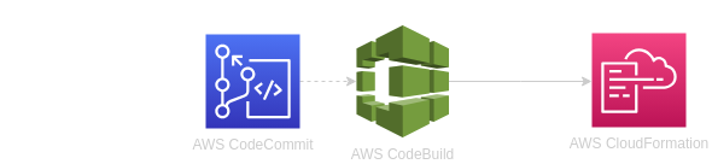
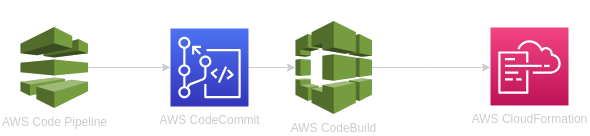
+ <mxCell id="5" value="AWS Code Pipeline" style="outlineConnect=0;dashed=0;verticalLabelPosition=bottom;verticalAlign=top;align=center;html=1;shape=mxgraph.aws3.codepipeline;fillColor=#759C3E;gradientColor=none;fontColor=#CCCCCC;" parent="1" vertex="1"><mxGeometry x="20" y="26.5" width="67.5" height="81" as="geometry" /></mxCell>
+ <mxCell id="4" style="edgeStyle=orthogonalEdgeStyle;rounded=0;orthogonalLoop=1;jettySize=auto;html=1;strokeColor=#CCCCCC;" parent="1" source="5" target="3" edge="1"><mxGeometry relative="1" as="geometry" /></mxCell>
- <mxCell id="2" style="edgeStyle=orthogonalEdgeStyle;rounded=0;orthogonalLoop=1;jettySize=auto;html=1;strokeColor=#CCCCCC;dashed=1;" parent="1" source="3" target="7" edge="1"><mxGeometry relative="1" as="geometry" /></mxCell>
+ <mxCell id="2" style="edgeStyle=orthogonalEdgeStyle;rounded=0;orthogonalLoop=1;jettySize=auto;html=1;strokeColor=#CCCCCC;" parent="1" source="3" target="7" edge="1"><mxGeometry relative="1" as="geometry" /></mxCell>
